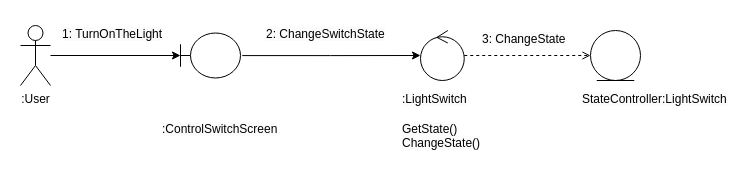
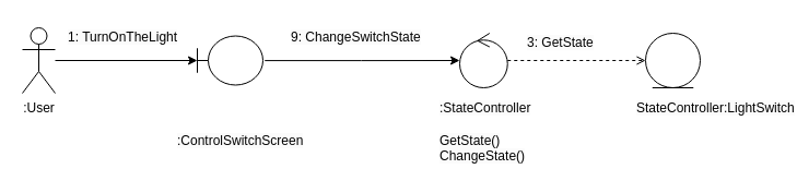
- <mxCell id="8" value="&lt;span style=&quot;color: rgb(0, 0, 0); font-family: Helvetica; font-size: 12px; font-style: normal; font-variant-ligatures: normal; font-variant-caps: normal; font-weight: 400; letter-spacing: normal; orphans: 2; text-align: center; text-indent: 0px; text-transform: none; widows: 2; word-spacing: 0px; -webkit-text-stroke-width: 0px; background-color: rgb(251, 251, 251); text-decoration-thickness: initial; text-decoration-style: initial; text-decoration-color: initial; float: none; display: inline !important;&quot;&gt;2: ChangeSwitchState&lt;/span&gt;" style="text;whiteSpace=wrap;html=1;" vertex="1" parent="1"><mxGeometry x="264" y="20" width="130" height="30" as="geometry" /></mxCell>
+ <mxCell id="8" value="&lt;span style=&quot;color: rgb(0, 0, 0); font-family: Helvetica; font-size: 12px; font-style: normal; font-variant-ligatures: normal; font-variant-caps: normal; font-weight: 400; letter-spacing: normal; orphans: 2; text-align: center; text-indent: 0px; text-transform: none; widows: 2; word-spacing: 0px; -webkit-text-stroke-width: 0px; background-color: rgb(251, 251, 251); text-decoration-thickness: initial; text-decoration-style: initial; text-decoration-color: initial; float: none; display: inline !important;&quot;&gt;9: ChangeSwitchState&lt;/span&gt;" style="text;whiteSpace=wrap;html=1;" vertex="1" parent="1"><mxGeometry x="264" y="20" width="130" height="30" as="geometry" /></mxCell>
- <mxCell id="10" value="&lt;span style=&quot;color: rgb(0, 0, 0); font-family: Helvetica; font-size: 12px; font-style: normal; font-variant-ligatures: normal; font-variant-caps: normal; font-weight: 400; letter-spacing: normal; orphans: 2; text-align: center; text-indent: 0px; text-transform: none; widows: 2; word-spacing: 0px; -webkit-text-stroke-width: 0px; background-color: rgb(251, 251, 251); text-decoration-thickness: initial; text-decoration-style: initial; text-decoration-color: initial; float: none; display: inline !important;&quot;&gt;3: ChangeState&lt;/span&gt;" style="text;whiteSpace=wrap;html=1;" vertex="1" parent="1"><mxGeometry x="480" y="25" width="130" height="30" as="geometry" /></mxCell>
+ <mxCell id="10" value="&lt;span style=&quot;color: rgb(0, 0, 0); font-family: Helvetica; font-size: 12px; font-style: normal; font-variant-ligatures: normal; font-variant-caps: normal; font-weight: 400; letter-spacing: normal; orphans: 2; text-align: center; text-indent: 0px; text-transform: none; widows: 2; word-spacing: 0px; -webkit-text-stroke-width: 0px; background-color: rgb(251, 251, 251); text-decoration-thickness: initial; text-decoration-style: initial; text-decoration-color: initial; float: none; display: inline !important;&quot;&gt;3: GetState&lt;/span&gt;" style="text;whiteSpace=wrap;html=1;" vertex="1" parent="1"><mxGeometry x="480" y="25" width="130" height="30" as="geometry" /></mxCell>
- <mxCell id="14" value="&lt;span style=&quot;color: rgb(0, 0, 0); font-family: Helvetica; font-size: 12px; font-style: normal; font-variant-ligatures: normal; font-variant-caps: normal; font-weight: 400; letter-spacing: normal; orphans: 2; text-align: center; text-indent: 0px; text-transform: none; widows: 2; word-spacing: 0px; -webkit-text-stroke-width: 0px; background-color: rgb(251, 251, 251); text-decoration-thickness: initial; text-decoration-style: initial; text-decoration-color: initial; float: none; display: inline !important;&quot;&gt;:LightSwitch&lt;/span&gt;" style="text;whiteSpace=wrap;html=1;" vertex="1" parent="1"><mxGeometry x="400" y="85" width="120" height="40" as="geometry" /></mxCell>
+ <mxCell id="14" value="&lt;span style=&quot;color: rgb(0, 0, 0); font-family: Helvetica; font-size: 12px; font-style: normal; font-variant-ligatures: normal; font-variant-caps: normal; font-weight: 400; letter-spacing: normal; orphans: 2; text-align: center; text-indent: 0px; text-transform: none; widows: 2; word-spacing: 0px; -webkit-text-stroke-width: 0px; background-color: rgb(251, 251, 251); text-decoration-thickness: initial; text-decoration-style: initial; text-decoration-color: initial; float: none; display: inline !important;&quot;&gt;:StateController&lt;/span&gt;" style="text;whiteSpace=wrap;html=1;" vertex="1" parent="1"><mxGeometry x="400" y="85" width="120" height="40" as="geometry" /></mxCell>
